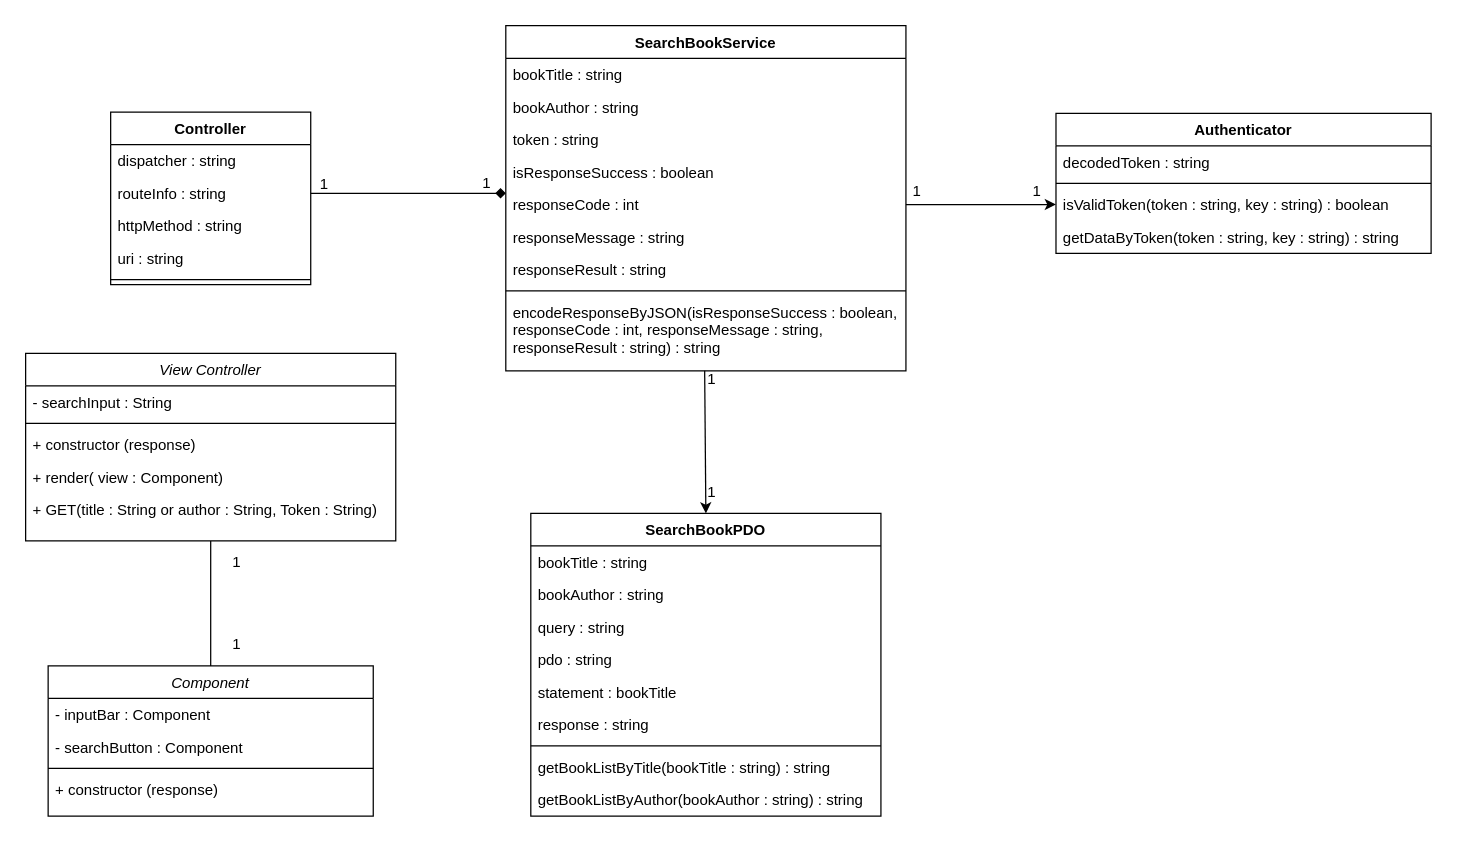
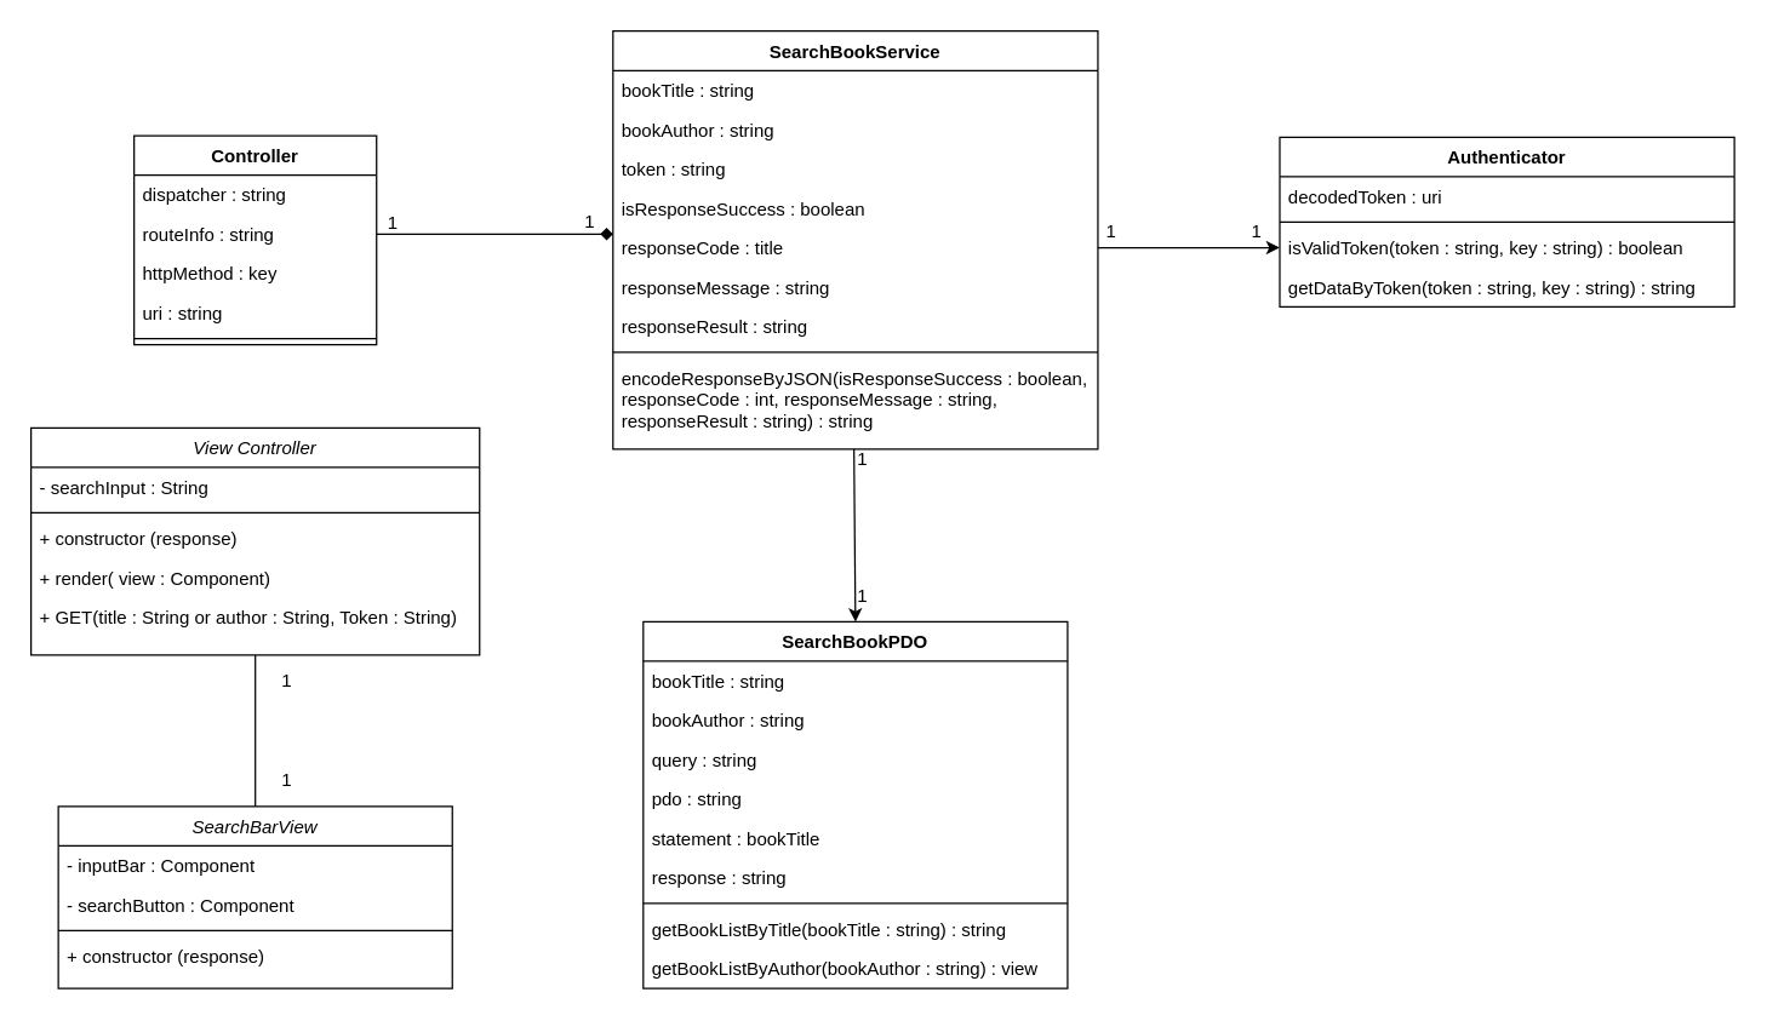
- <mxCell id="25" value="decodedToken : string" style="text;strokeColor=none;fillColor=none;align=left;verticalAlign=top;spacingLeft=4;spacingRight=4;overflow=hidden;rotatable=0;points=[[0,0.5],[1,0.5]];portConstraint=eastwest;" parent="24" vertex="1"><mxGeometry y="26" width="300" height="26" as="geometry" /></mxCell>
+ <mxCell id="25" value="decodedToken : uri" style="text;strokeColor=none;fillColor=none;align=left;verticalAlign=top;spacingLeft=4;spacingRight=4;overflow=hidden;rotatable=0;points=[[0,0.5],[1,0.5]];portConstraint=eastwest;" parent="24" vertex="1"><mxGeometry y="26" width="300" height="26" as="geometry" /></mxCell>
- <mxCell id="7" value="responseCode : int" style="text;strokeColor=none;fillColor=none;align=left;verticalAlign=top;spacingLeft=4;spacingRight=4;overflow=hidden;rotatable=0;points=[[0,0.5],[1,0.5]];portConstraint=eastwest;" parent="2" vertex="1"><mxGeometry y="130" width="320" height="26" as="geometry" /></mxCell>
+ <mxCell id="7" value="responseCode : title" style="text;strokeColor=none;fillColor=none;align=left;verticalAlign=top;spacingLeft=4;spacingRight=4;overflow=hidden;rotatable=0;points=[[0,0.5],[1,0.5]];portConstraint=eastwest;" parent="2" vertex="1"><mxGeometry y="130" width="320" height="26" as="geometry" /></mxCell>
- <mxCell id="36" value="httpMethod : string" style="text;strokeColor=none;fillColor=none;align=left;verticalAlign=top;spacingLeft=4;spacingRight=4;overflow=hidden;rotatable=0;points=[[0,0.5],[1,0.5]];portConstraint=eastwest;" parent="33" vertex="1"><mxGeometry y="78" width="160" height="26" as="geometry" /></mxCell>
+ <mxCell id="36" value="httpMethod : key" style="text;strokeColor=none;fillColor=none;align=left;verticalAlign=top;spacingLeft=4;spacingRight=4;overflow=hidden;rotatable=0;points=[[0,0.5],[1,0.5]];portConstraint=eastwest;" parent="33" vertex="1"><mxGeometry y="78" width="160" height="26" as="geometry" /></mxCell>
- <mxCell id="49" value="Component" style="swimlane;fontStyle=2;align=center;verticalAlign=top;childLayout=stackLayout;horizontal=1;startSize=26;horizontalStack=0;resizeParent=1;resizeLast=0;collapsible=1;marginBottom=0;rounded=0;shadow=0;strokeWidth=1;" vertex="1" parent="1"><mxGeometry x="38" y="532" width="260" height="120" as="geometry"><mxRectangle x="230" y="140" width="160" height="26" as="alternateBounds" /></mxGeometry></mxCell>
+ <mxCell id="49" value="SearchBarView" style="swimlane;fontStyle=2;align=center;verticalAlign=top;childLayout=stackLayout;horizontal=1;startSize=26;horizontalStack=0;resizeParent=1;resizeLast=0;collapsible=1;marginBottom=0;rounded=0;shadow=0;strokeWidth=1;" vertex="1" parent="1"><mxGeometry x="38" y="532" width="260" height="120" as="geometry"><mxRectangle x="230" y="140" width="160" height="26" as="alternateBounds" /></mxGeometry></mxCell>
- <mxCell id="21" value="getBookListByAuthor(bookAuthor : string) : string" style="text;strokeColor=none;fillColor=none;align=left;verticalAlign=top;spacingLeft=4;spacingRight=4;overflow=hidden;rotatable=0;points=[[0,0.5],[1,0.5]];portConstraint=eastwest;" parent="12" vertex="1"><mxGeometry y="216" width="280" height="26" as="geometry" /></mxCell>
+ <mxCell id="21" value="getBookListByAuthor(bookAuthor : string) : view" style="text;strokeColor=none;fillColor=none;align=left;verticalAlign=top;spacingLeft=4;spacingRight=4;overflow=hidden;rotatable=0;points=[[0,0.5],[1,0.5]];portConstraint=eastwest;" parent="12" vertex="1"><mxGeometry y="216" width="280" height="26" as="geometry" /></mxCell>
